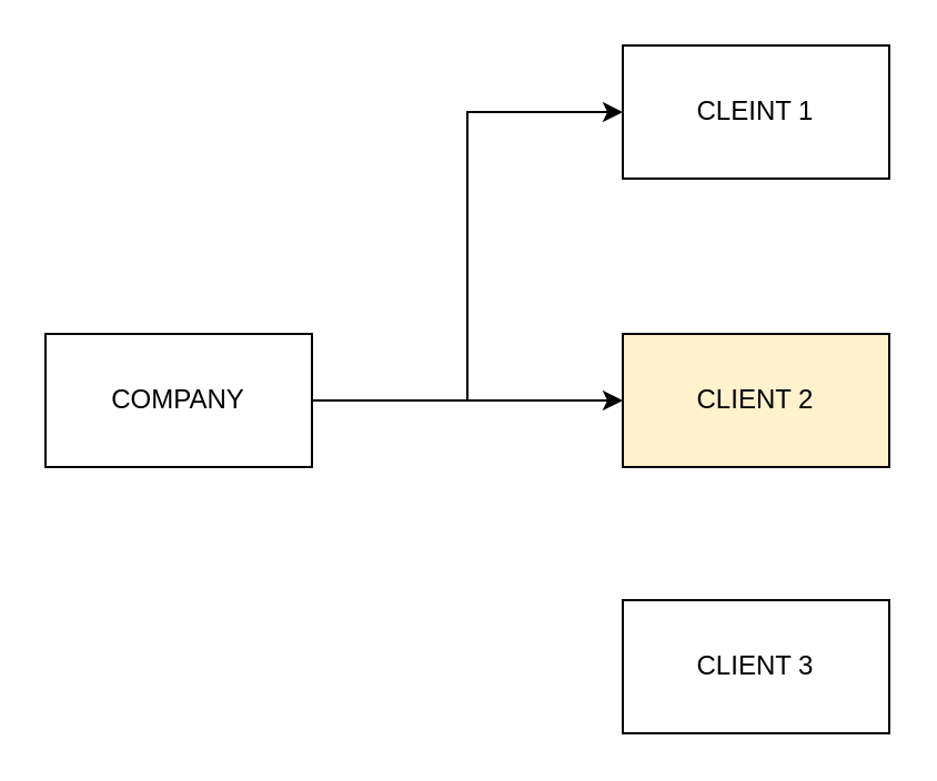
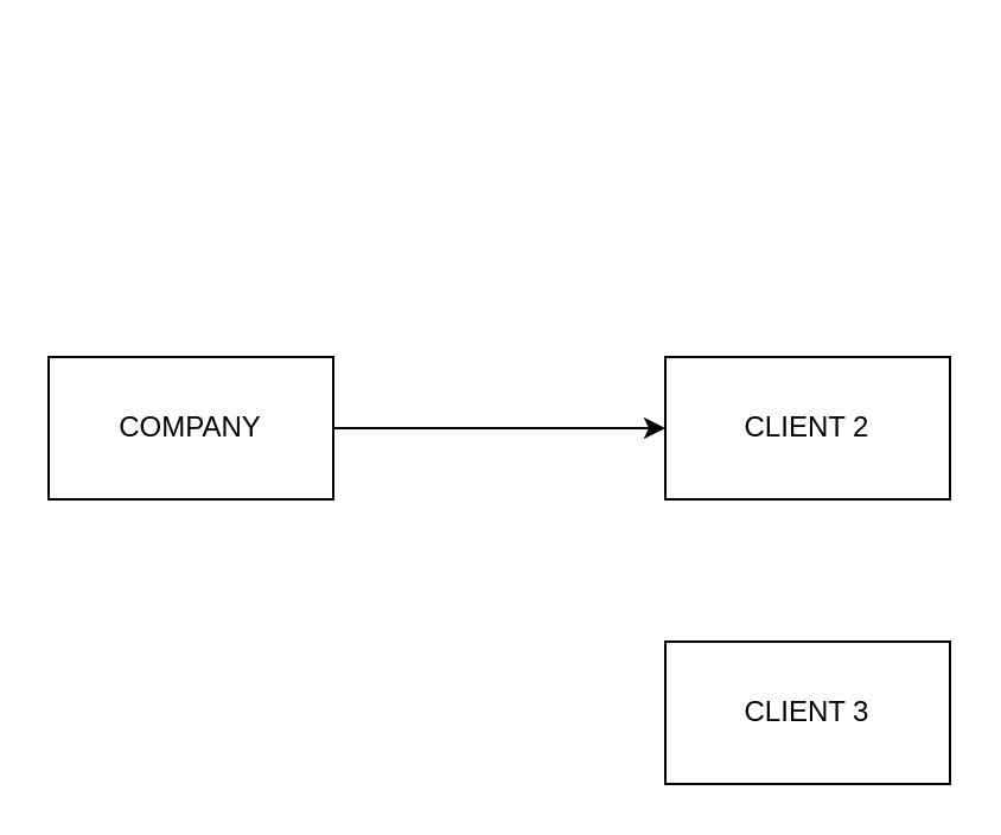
- <mxCell id="5" value="CLEINT 1" style="rounded=0;whiteSpace=wrap;html=1;" vertex="1" parent="1"><mxGeometry x="280" width="120" height="60" as="geometry" y="20" /></mxCell>
- <mxCell id="2" style="edgeStyle=orthogonalEdgeStyle;rounded=0;orthogonalLoop=1;jettySize=auto;html=1;entryX=0;entryY=0.5;entryDx=0;entryDy=0;" edge="1" parent="1" source="4" target="5"><mxGeometry relative="1" as="geometry" /></mxCell>
- <mxCell id="6" value="CLIENT 2" style="rounded=0;whiteSpace=wrap;html=1;fillColor=#fff2cc;" vertex="1" parent="1"><mxGeometry x="280" y="150" width="120" height="60" as="geometry" /></mxCell>
+ <mxCell id="6" value="CLIENT 2" style="rounded=0;whiteSpace=wrap;html=1;" vertex="1" parent="1"><mxGeometry x="280" y="150" width="120" height="60" as="geometry" /></mxCell>
